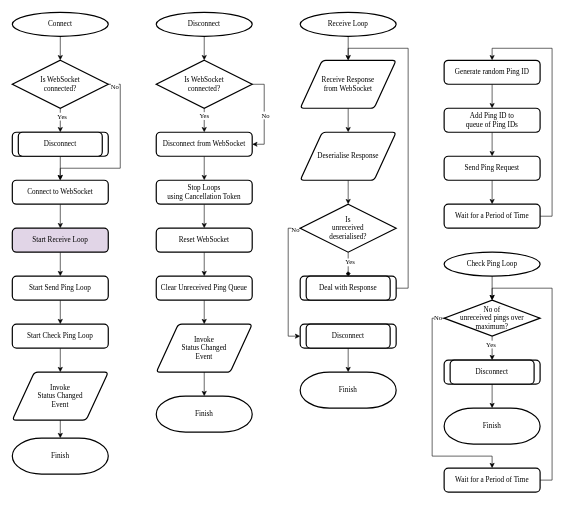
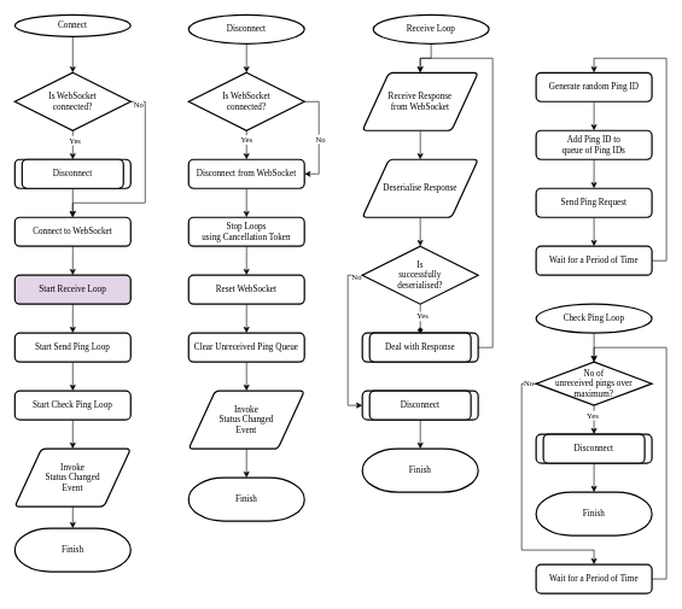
- <mxCell id="3" value="Connect" style="strokeWidth=2;html=1;shape=mxgraph.flowchart.start_2;whiteSpace=wrap;fontFamily=STIX;" parent="1" vertex="1"><mxGeometry x="20" y="20" width="160" height="40" as="geometry" /></mxCell>
+ <mxCell id="3" value="Connect" style="strokeWidth=2;html=1;shape=mxgraph.flowchart.start_2;whiteSpace=wrap;fontFamily=STIX;" parent="1" vertex="1"><mxGeometry x="20" y="20" width="160" height="30" as="geometry" /></mxCell>
- <mxCell id="6" value="Receive Loop" style="strokeWidth=2;html=1;shape=mxgraph.flowchart.start_1;whiteSpace=wrap;fontFamily=STIX;" parent="1" vertex="1"><mxGeometry x="500" y="20" width="160" height="40" as="geometry" /></mxCell>
+ <mxCell id="6" value="Receive Loop" style="strokeWidth=2;html=1;shape=mxgraph.flowchart.start_1;whiteSpace=wrap;fontFamily=STIX;" parent="1" vertex="1"><mxGeometry x="515" y="20" width="160" height="40" as="geometry" /></mxCell>
- <mxCell id="75" value="Is&lt;div&gt;unreceived&lt;div&gt;deserialised?&lt;/div&gt;&lt;/div&gt;" style="strokeWidth=2;html=1;shape=mxgraph.flowchart.decision;whiteSpace=wrap;fontFamily=STIX;" vertex="1" parent="1"><mxGeometry x="500" y="340" width="160" height="80" as="geometry" /></mxCell>
+ <mxCell id="75" value="Is&lt;div&gt;successfully&lt;div&gt;deserialised?&lt;/div&gt;&lt;/div&gt;" style="strokeWidth=2;html=1;shape=mxgraph.flowchart.decision;whiteSpace=wrap;fontFamily=STIX;" vertex="1" parent="1"><mxGeometry x="500" y="340" width="160" height="80" as="geometry" /></mxCell>
